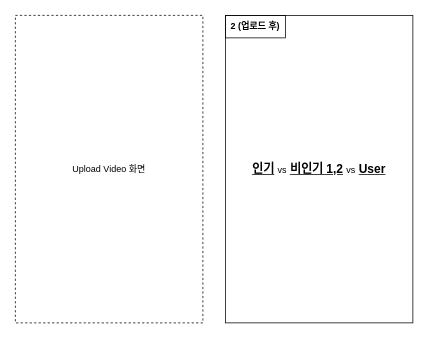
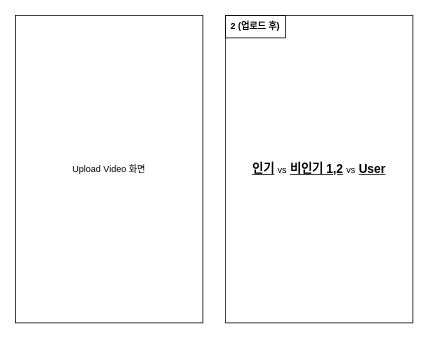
- <mxCell id="2" value="Upload Video 화면" style="rounded=0;whiteSpace=wrap;html=1;dashed=1;" vertex="1" parent="1"><mxGeometry x="20" y="20" width="250" height="410" as="geometry" /></mxCell>
+ <mxCell id="2" value="Upload Video 화면" style="rounded=0;whiteSpace=wrap;html=1;" vertex="1" parent="1"><mxGeometry x="20" y="20" width="250" height="410" as="geometry" /></mxCell>
